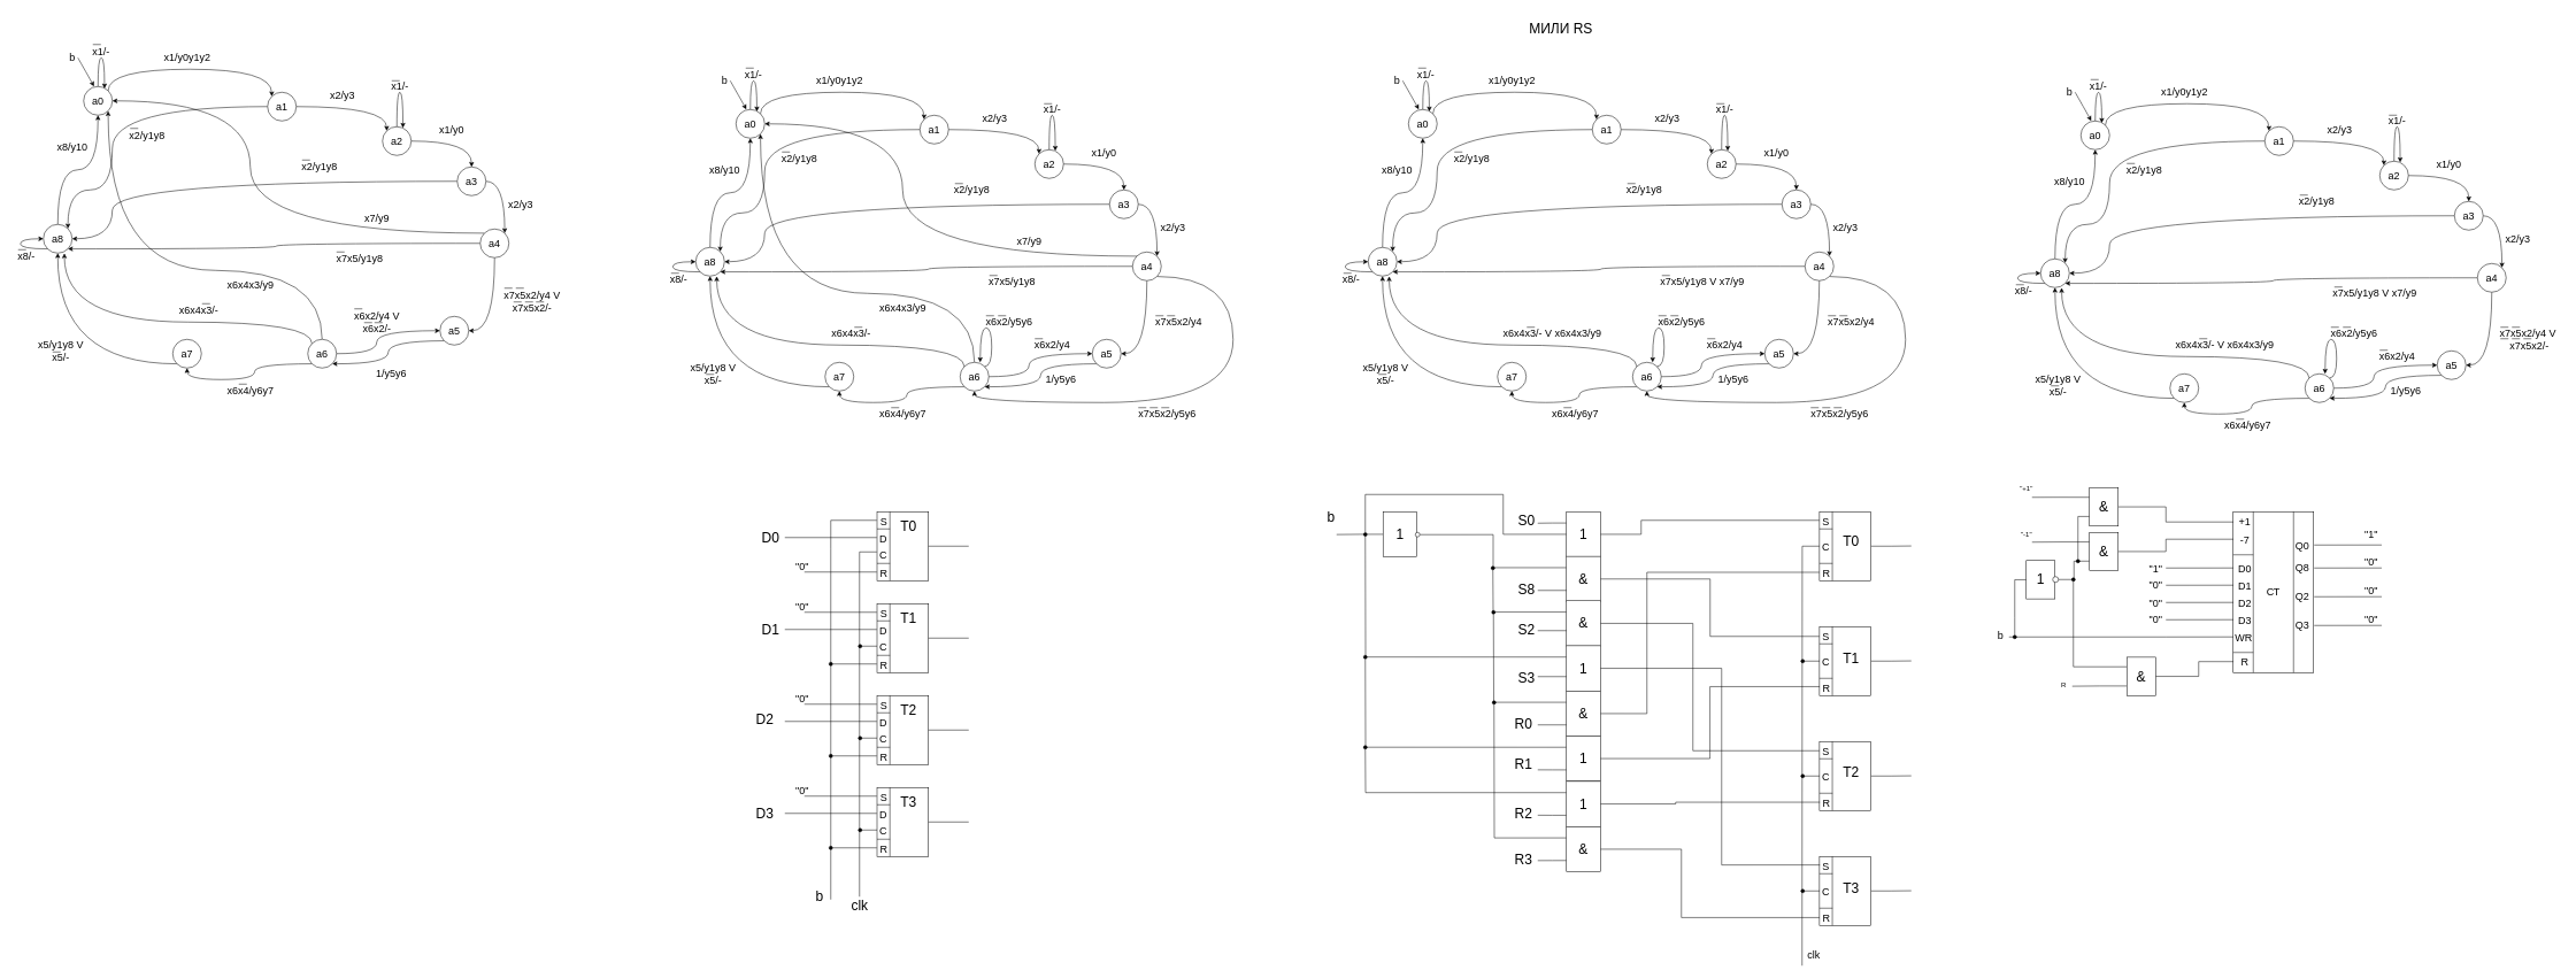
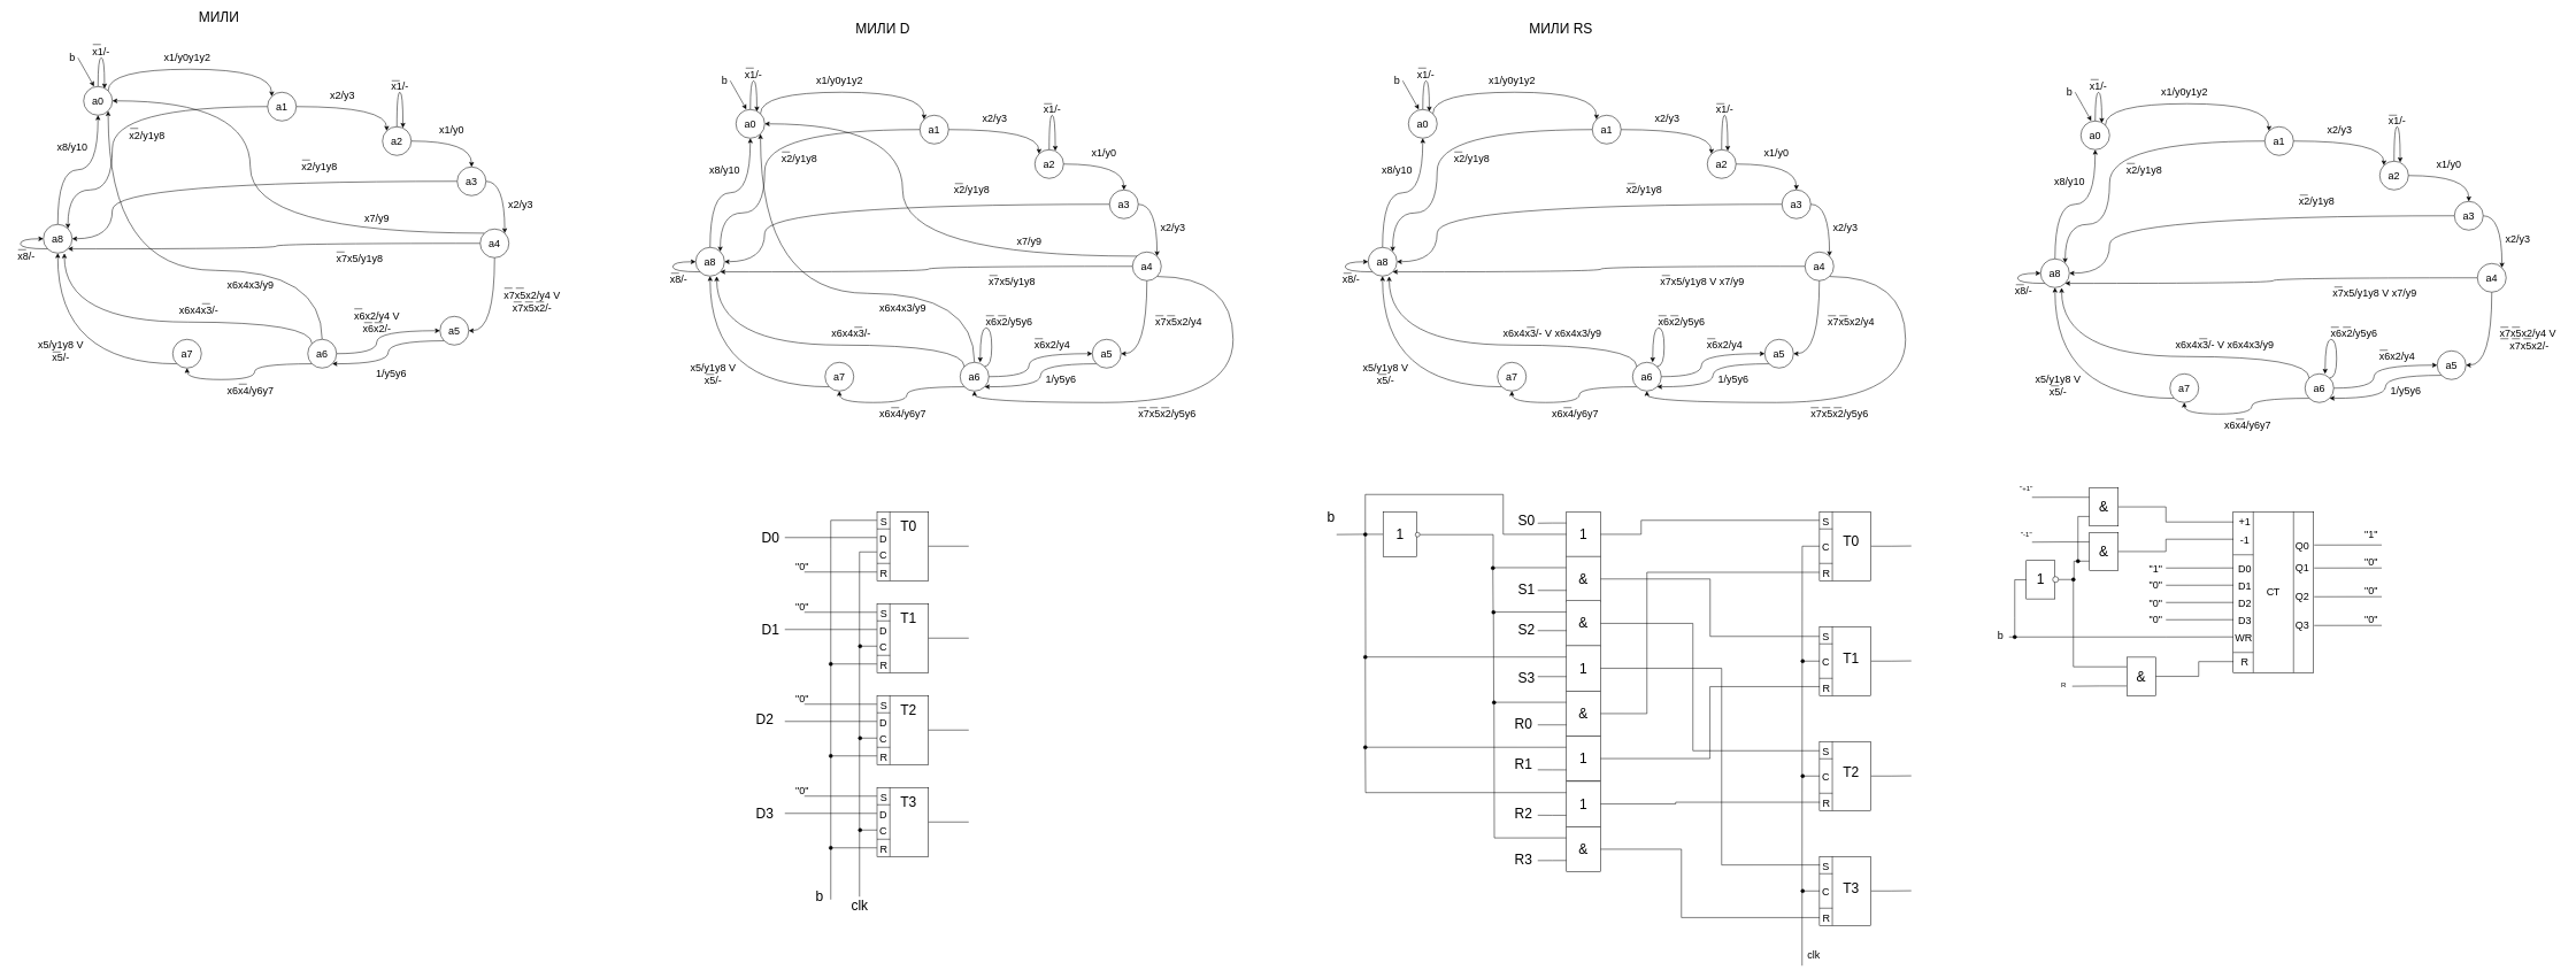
+ <mxCell id="138" value="&lt;font style=&quot;font-size: 24px;&quot;&gt;МИЛИ&lt;/font&gt;" style="text;html=1;align=center;verticalAlign=middle;resizable=0;points=[];autosize=1;strokeColor=none;fillColor=none;" parent="1" vertex="1"><mxGeometry x="335" y="20" width="90" height="20" as="geometry" /></mxCell>
+ <mxCell id="139" value="МИЛИ D" style="text;html=1;align=center;verticalAlign=middle;resizable=0;points=[];autosize=1;strokeColor=none;fillColor=none;fontSize=24;" parent="1" vertex="1"><mxGeometry x="1480" y="35" width="110" height="30" as="geometry" /></mxCell>
- <mxCell id="433" value="-7" style="text;html=1;align=center;verticalAlign=middle;resizable=0;points=[];autosize=1;strokeColor=none;fillColor=none;fontSize=18;" parent="1" vertex="1"><mxGeometry x="3890" y="925" width="30" height="30" as="geometry" /></mxCell>
+ <mxCell id="433" value="-1" style="text;html=1;align=center;verticalAlign=middle;resizable=0;points=[];autosize=1;strokeColor=none;fillColor=none;fontSize=18;" parent="1" vertex="1"><mxGeometry x="3890" y="925" width="30" height="30" as="geometry" /></mxCell>
- <mxCell id="451" value="Q8" style="text;html=1;align=center;verticalAlign=middle;resizable=0;points=[];autosize=1;strokeColor=none;fillColor=none;fontSize=18;" parent="1" vertex="1"><mxGeometry x="3985" y="972.87" width="40" height="30" as="geometry" /></mxCell>
+ <mxCell id="451" value="Q1" style="text;html=1;align=center;verticalAlign=middle;resizable=0;points=[];autosize=1;strokeColor=none;fillColor=none;fontSize=18;" parent="1" vertex="1"><mxGeometry x="3985" y="972.87" width="40" height="30" as="geometry" /></mxCell>
- <mxCell id="309" value="S8" style="text;html=1;align=center;verticalAlign=middle;resizable=0;points=[];autosize=1;strokeColor=none;fillColor=none;fontSize=24;" parent="1" vertex="1"><mxGeometry x="2635" y="1010" width="40" height="30" as="geometry" /></mxCell>
+ <mxCell id="309" value="S1" style="text;html=1;align=center;verticalAlign=middle;resizable=0;points=[];autosize=1;strokeColor=none;fillColor=none;fontSize=24;" parent="1" vertex="1"><mxGeometry x="2635" y="1010" width="40" height="30" as="geometry" /></mxCell>
